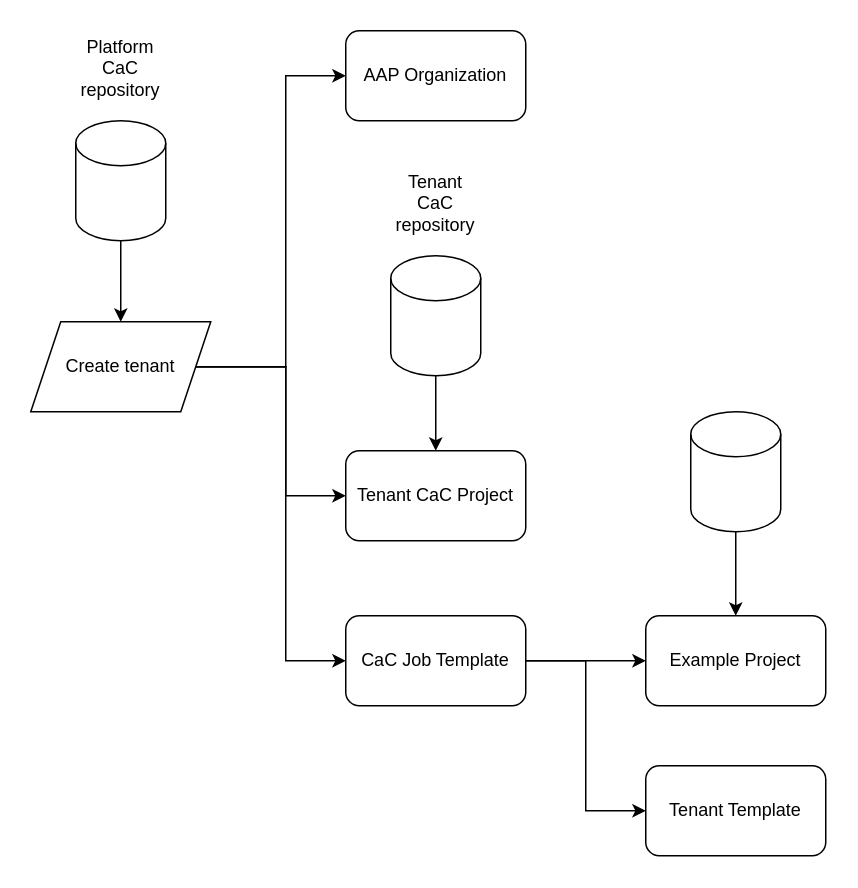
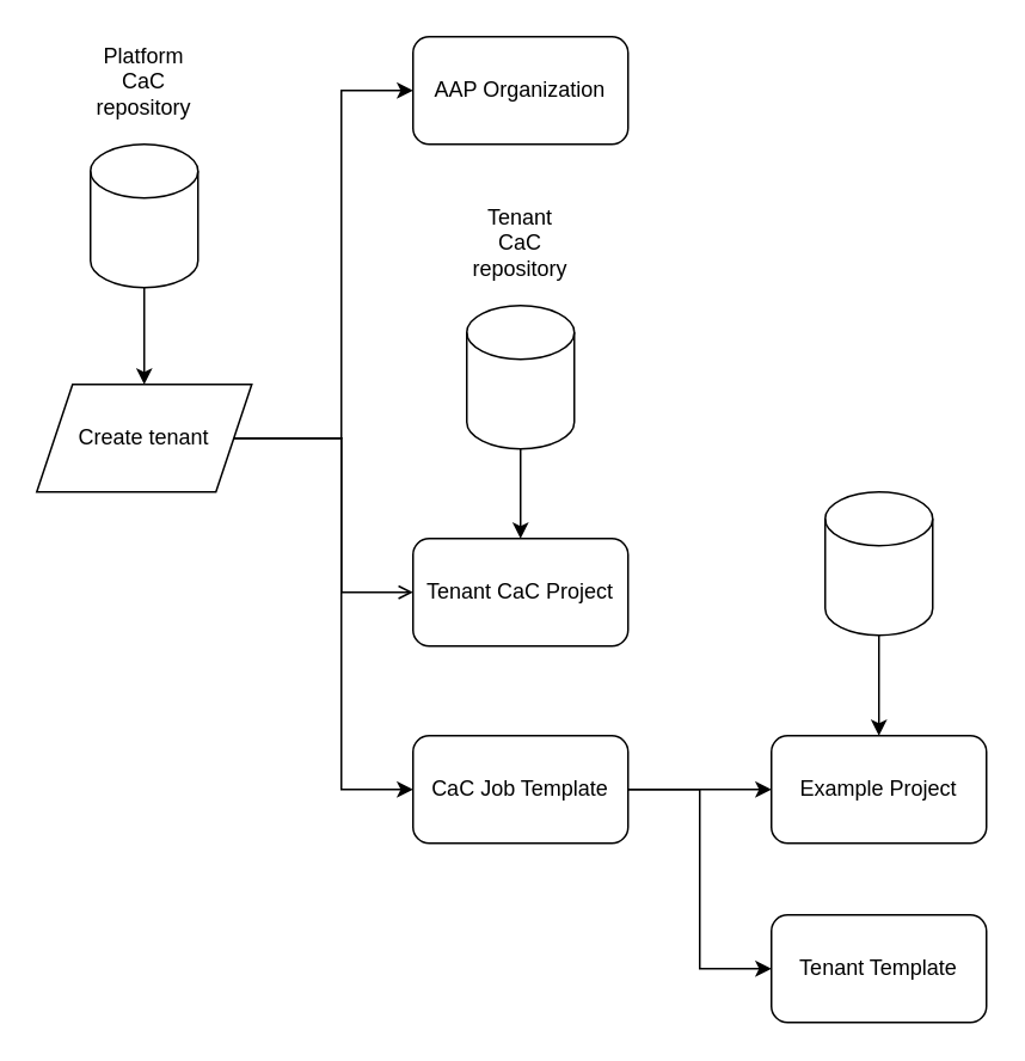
- <mxCell id="8" style="edgeStyle=orthogonalEdgeStyle;rounded=0;orthogonalLoop=1;jettySize=auto;html=1;entryX=0;entryY=0.5;entryDx=0;entryDy=0;" edge="1" parent="1" source="10" target="17"><mxGeometry relative="1" as="geometry"><Array as="points"><mxPoint x="190" y="244" /><mxPoint x="190" y="330" /></Array></mxGeometry></mxCell>
+ <mxCell id="8" style="edgeStyle=orthogonalEdgeStyle;rounded=0;orthogonalLoop=1;jettySize=auto;html=1;entryX=0;entryY=0.5;entryDx=0;entryDy=0;endArrow=open;" edge="1" parent="1" source="10" target="17"><mxGeometry relative="1" as="geometry"><Array as="points"><mxPoint x="190" y="244" /><mxPoint x="190" y="330" /></Array></mxGeometry></mxCell>
